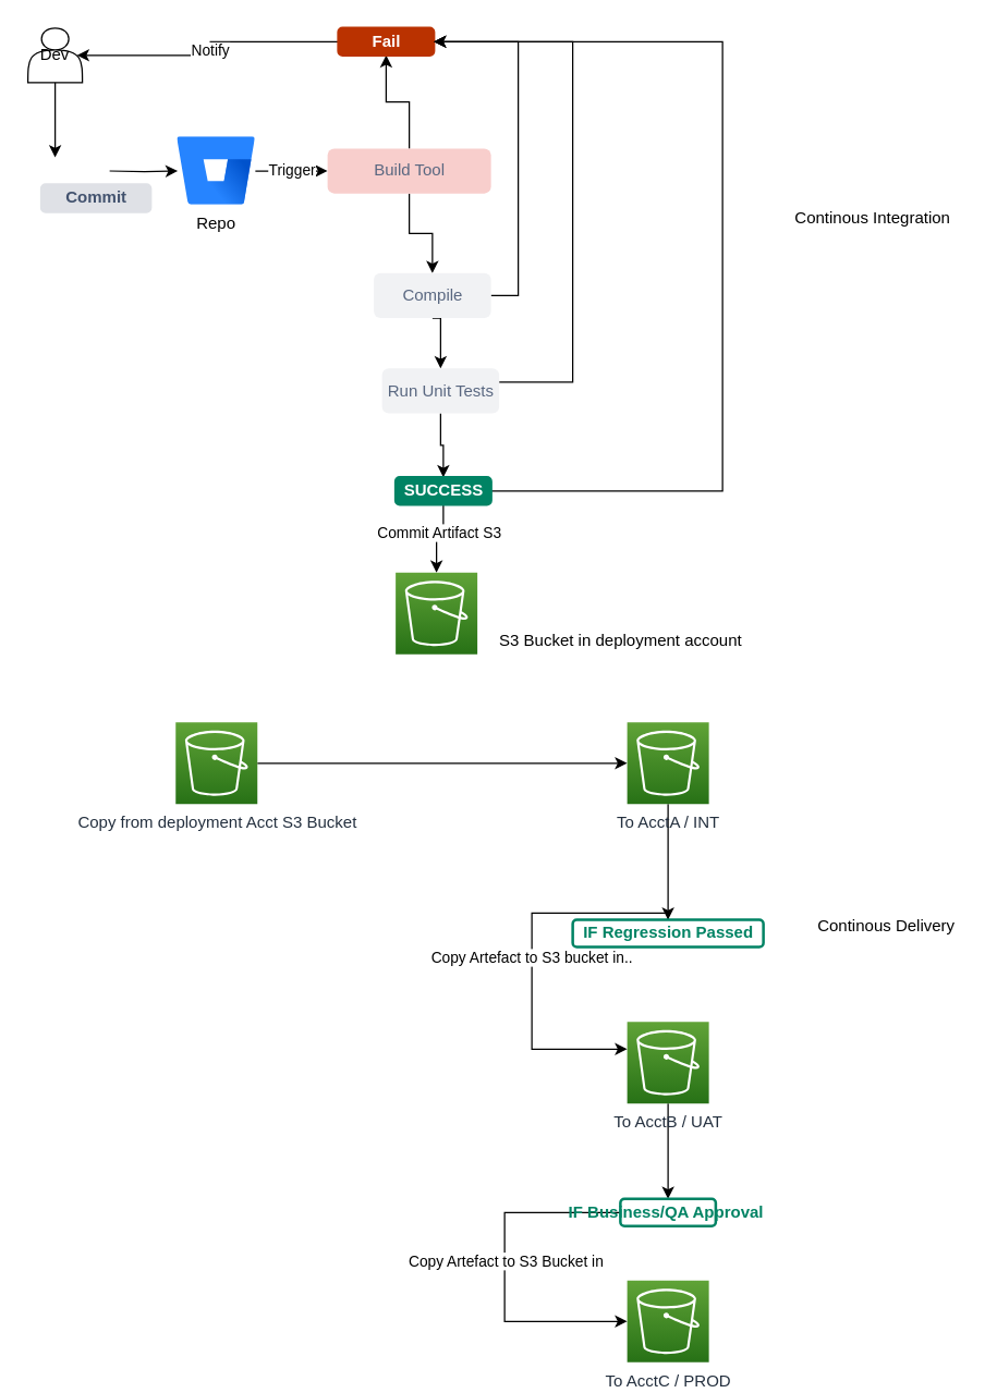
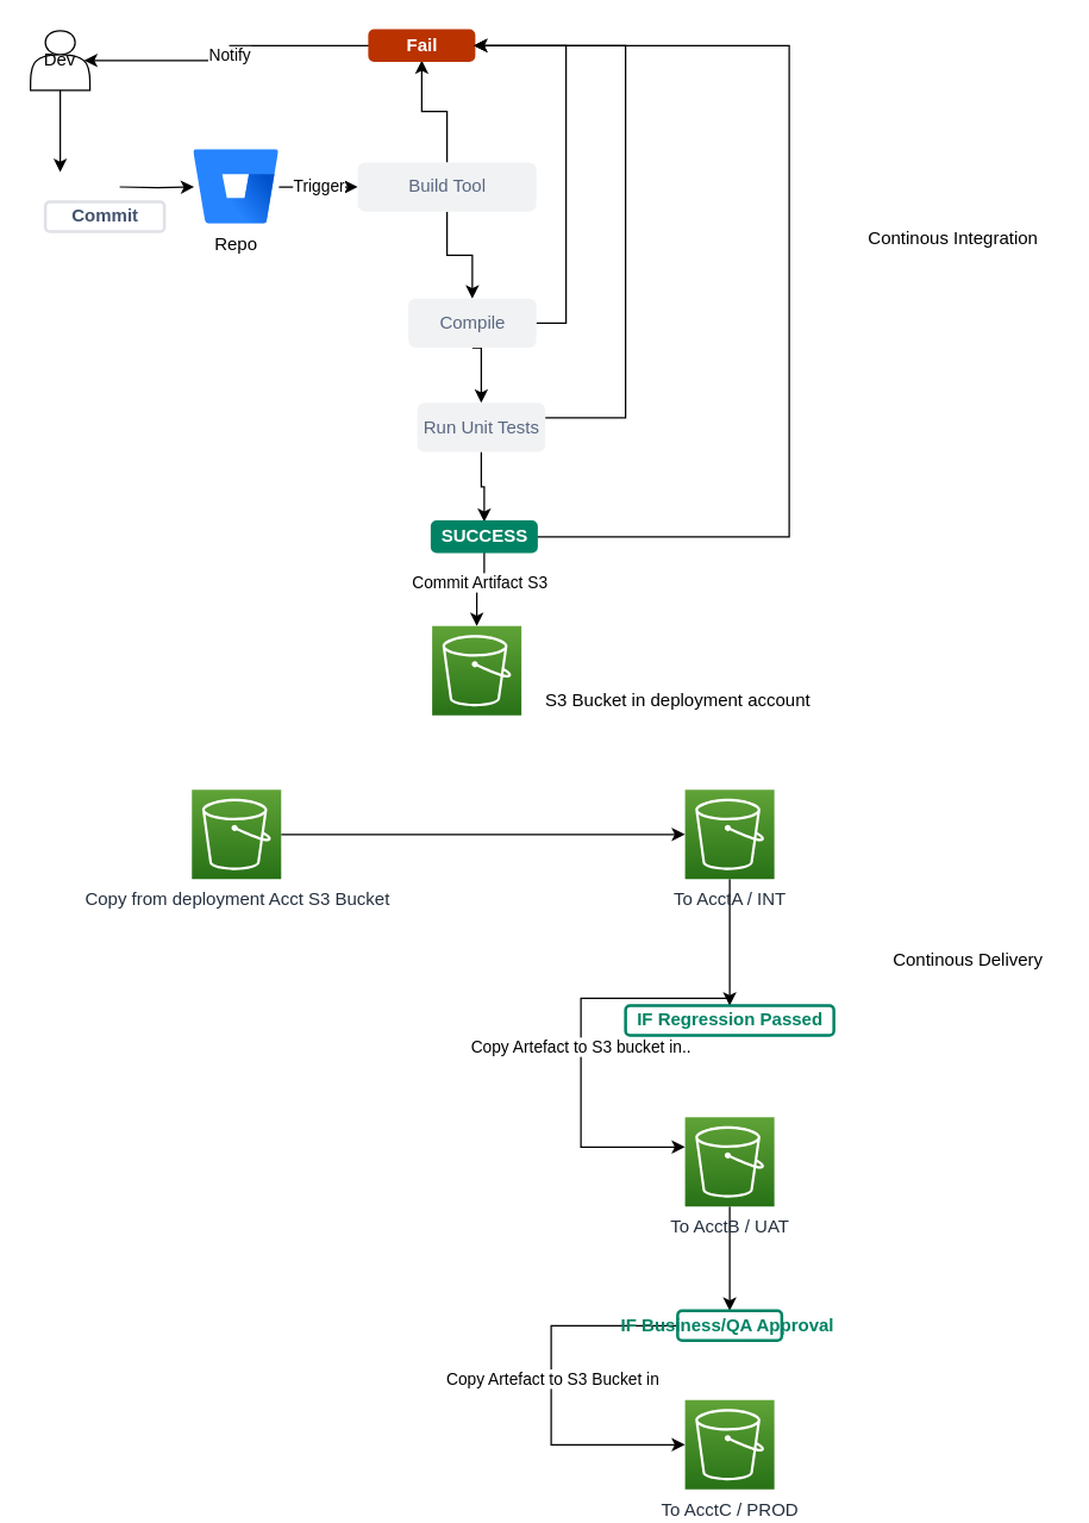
- <mxCell id="10" value="Build Tool" style="rounded=1;fillColor=#f8cecc;strokeColor=none;html=1;fontColor=#596780;align=center;verticalAlign=middle;fontStyle=0;fontSize=12;" vertex="1" parent="1"><mxGeometry x="240" y="108.5" width="120" height="33" as="geometry" /></mxCell>
+ <mxCell id="10" value="Build Tool" style="rounded=1;fillColor=#F1F2F4;strokeColor=none;html=1;fontColor=#596780;align=center;verticalAlign=middle;fontStyle=0;fontSize=12" vertex="1" parent="1"><mxGeometry x="240" y="108.5" width="120" height="33" as="geometry" /></mxCell>
- <mxCell id="5" value="Commit" style="dashed=0;html=1;rounded=1;fillColor=#DFE1E6;strokeColor=#DFE1E6;fontSize=12;align=center;fontStyle=1;strokeWidth=2;fontColor=#42526E" vertex="1" parent="1"><mxGeometry x="30" y="135" width="80" height="20" as="geometry" /></mxCell>
+ <mxCell id="5" value="Commit" style="dashed=0;html=1;rounded=1;fillColor=#ffffff;strokeColor=#DFE1E6;fontSize=12;align=center;fontStyle=1;strokeWidth=2;fontColor=#42526E;" vertex="1" parent="1"><mxGeometry x="30" y="135" width="80" height="20" as="geometry" /></mxCell>
- <mxCell id="38" value="Continous Delivery" style="text;html=1;align=center;verticalAlign=middle;resizable=0;points=[];autosize=1;" vertex="1" parent="1"><mxGeometry x="590" y="670" width="120" height="20" as="geometry" /></mxCell>
+ <mxCell id="38" value="Continous Delivery" style="text;html=1;align=center;verticalAlign=middle;resizable=0;points=[];autosize=1;" vertex="1" parent="1"><mxGeometry x="590" y="635" width="120" height="20" as="geometry" /></mxCell>
